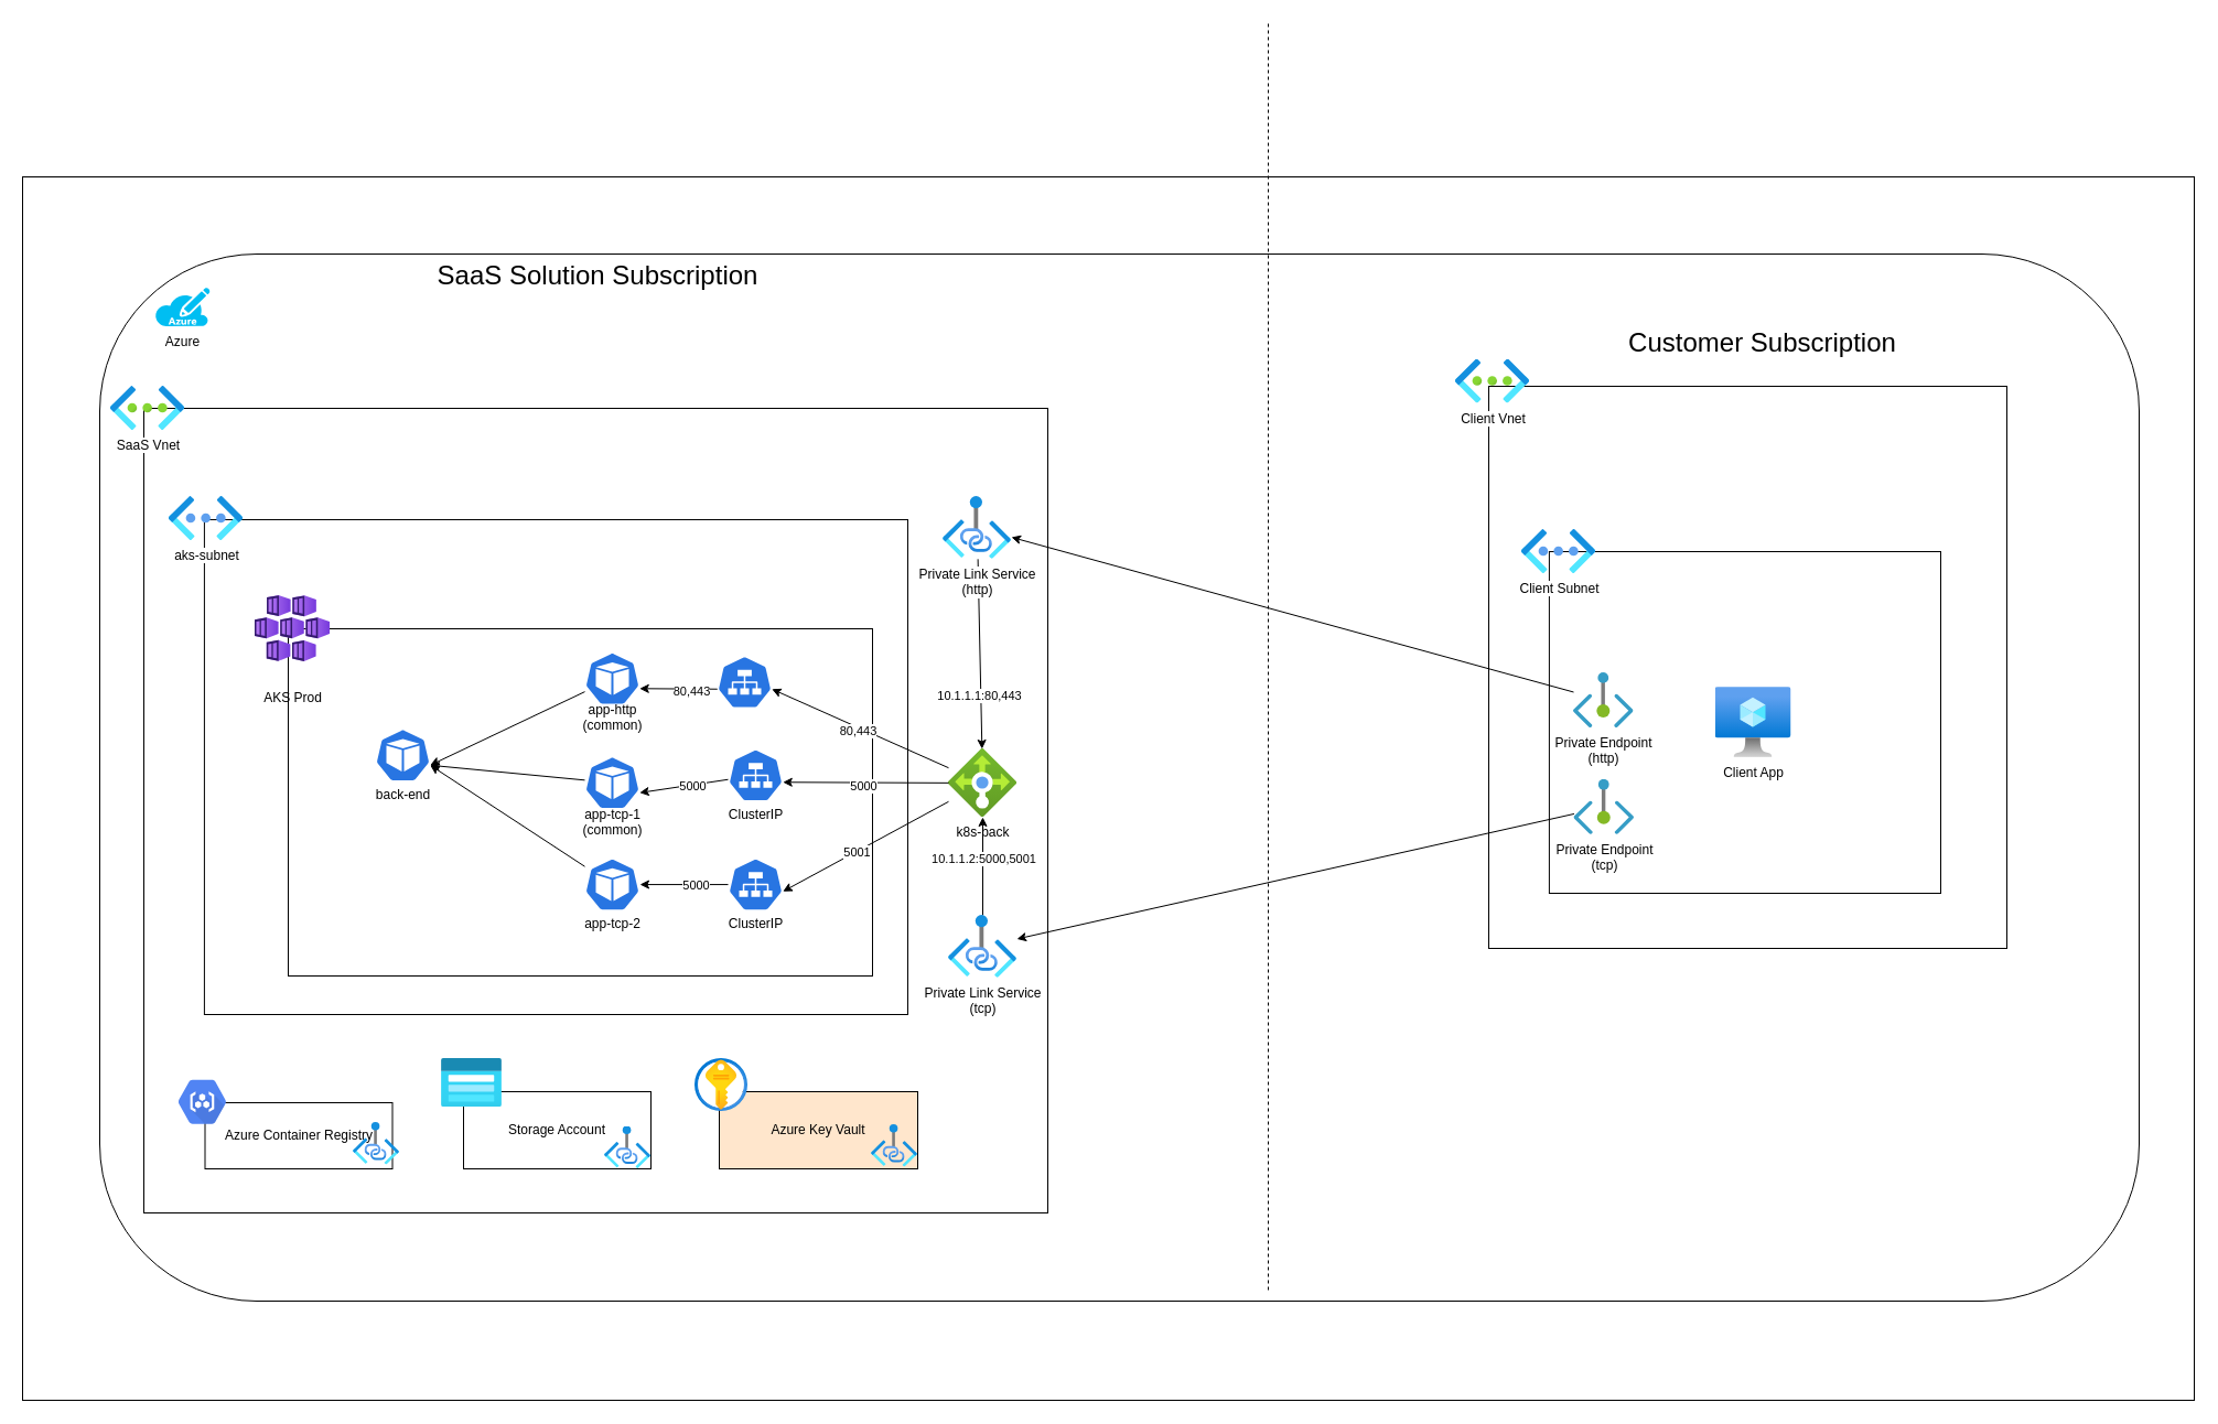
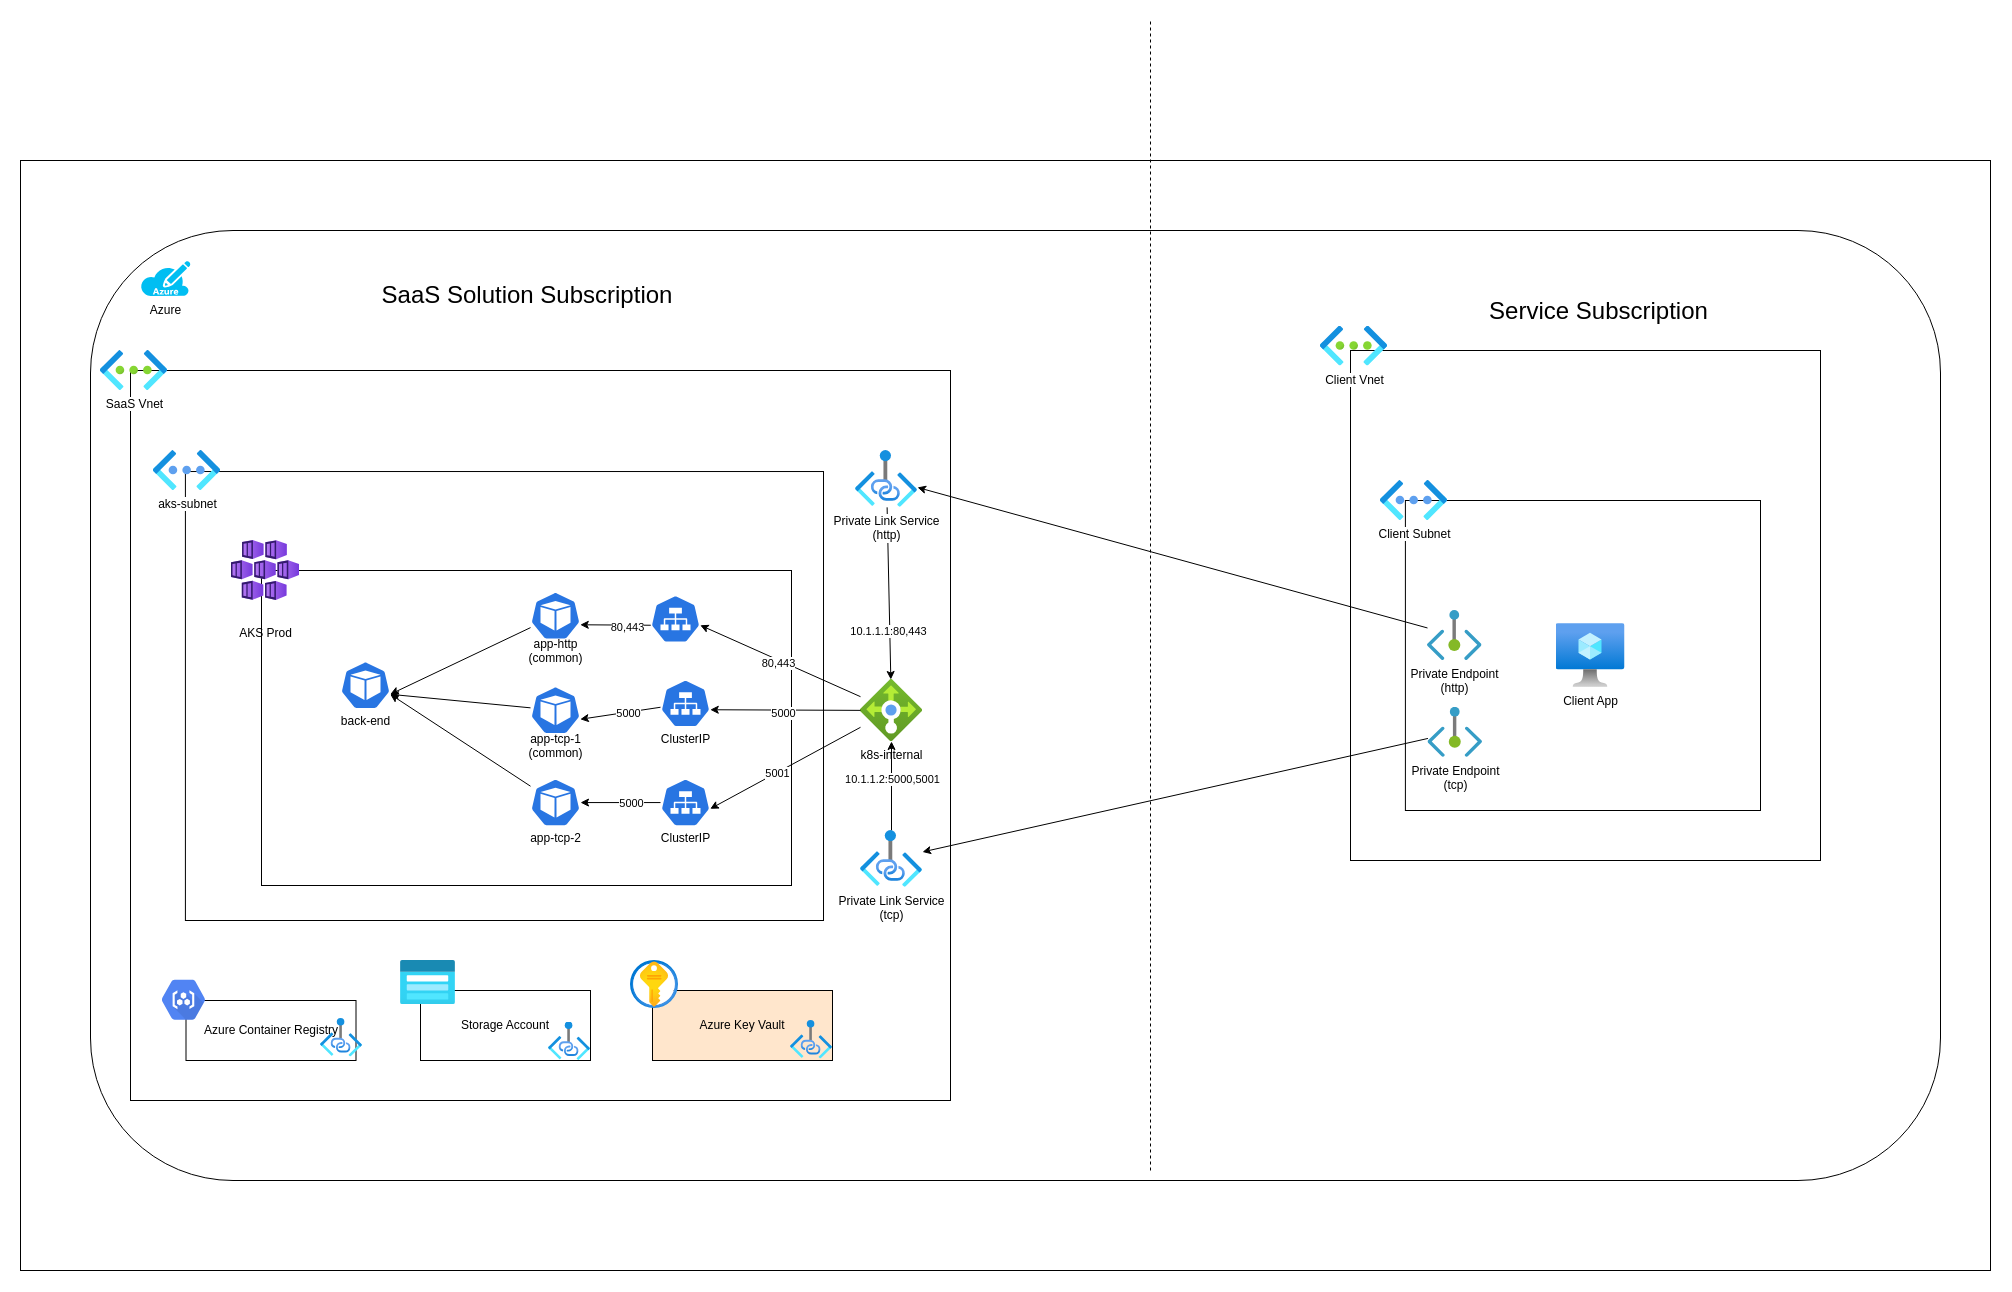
- <mxCell id="65" value="&lt;font style=&quot;font-size: 24px&quot;&gt;SaaS Solution Subscription&lt;/font&gt;" style="text;html=1;strokeColor=none;fillColor=none;align=center;verticalAlign=middle;whiteSpace=wrap;rounded=0;" parent="1" vertex="1"><mxGeometry x="377" y="235" width="330" height="30" as="geometry" /></mxCell>
+ <mxCell id="65" value="&lt;font style=&quot;font-size: 24px&quot;&gt;SaaS Solution Subscription&lt;/font&gt;" style="text;html=1;strokeColor=none;fillColor=none;align=center;verticalAlign=middle;whiteSpace=wrap;rounded=0;" parent="1" vertex="1"><mxGeometry x="362" y="280" width="330" height="30" as="geometry" /></mxCell>
- <mxCell id="66" value="&lt;font style=&quot;font-size: 24px&quot;&gt;Customer Subscription&lt;/font&gt;" style="text;html=1;strokeColor=none;fillColor=none;align=center;verticalAlign=middle;whiteSpace=wrap;rounded=0;" parent="1" vertex="1"><mxGeometry x="1427.45" y="295.5" width="343" height="30" as="geometry" /></mxCell>
+ <mxCell id="66" value="&lt;font style=&quot;font-size: 24px&quot;&gt;Service Subscription&lt;/font&gt;" style="text;html=1;strokeColor=none;fillColor=none;align=center;verticalAlign=middle;whiteSpace=wrap;rounded=0;" parent="1" vertex="1"><mxGeometry x="1427.45" y="295.5" width="343" height="30" as="geometry" /></mxCell>
- <mxCell id="46" value="k8s-back" style="aspect=fixed;html=1;points=[];align=center;image;fontSize=12;image=img/lib/azure2/networking/Load_Balancers.svg;" parent="1" vertex="1"><mxGeometry x="860" y="679" width="62" height="62" as="geometry" /></mxCell>
+ <mxCell id="46" value="k8s-internal" style="aspect=fixed;html=1;points=[];align=center;image;fontSize=12;image=img/lib/azure2/networking/Load_Balancers.svg;" parent="1" vertex="1"><mxGeometry x="860" y="679" width="62" height="62" as="geometry" /></mxCell>
